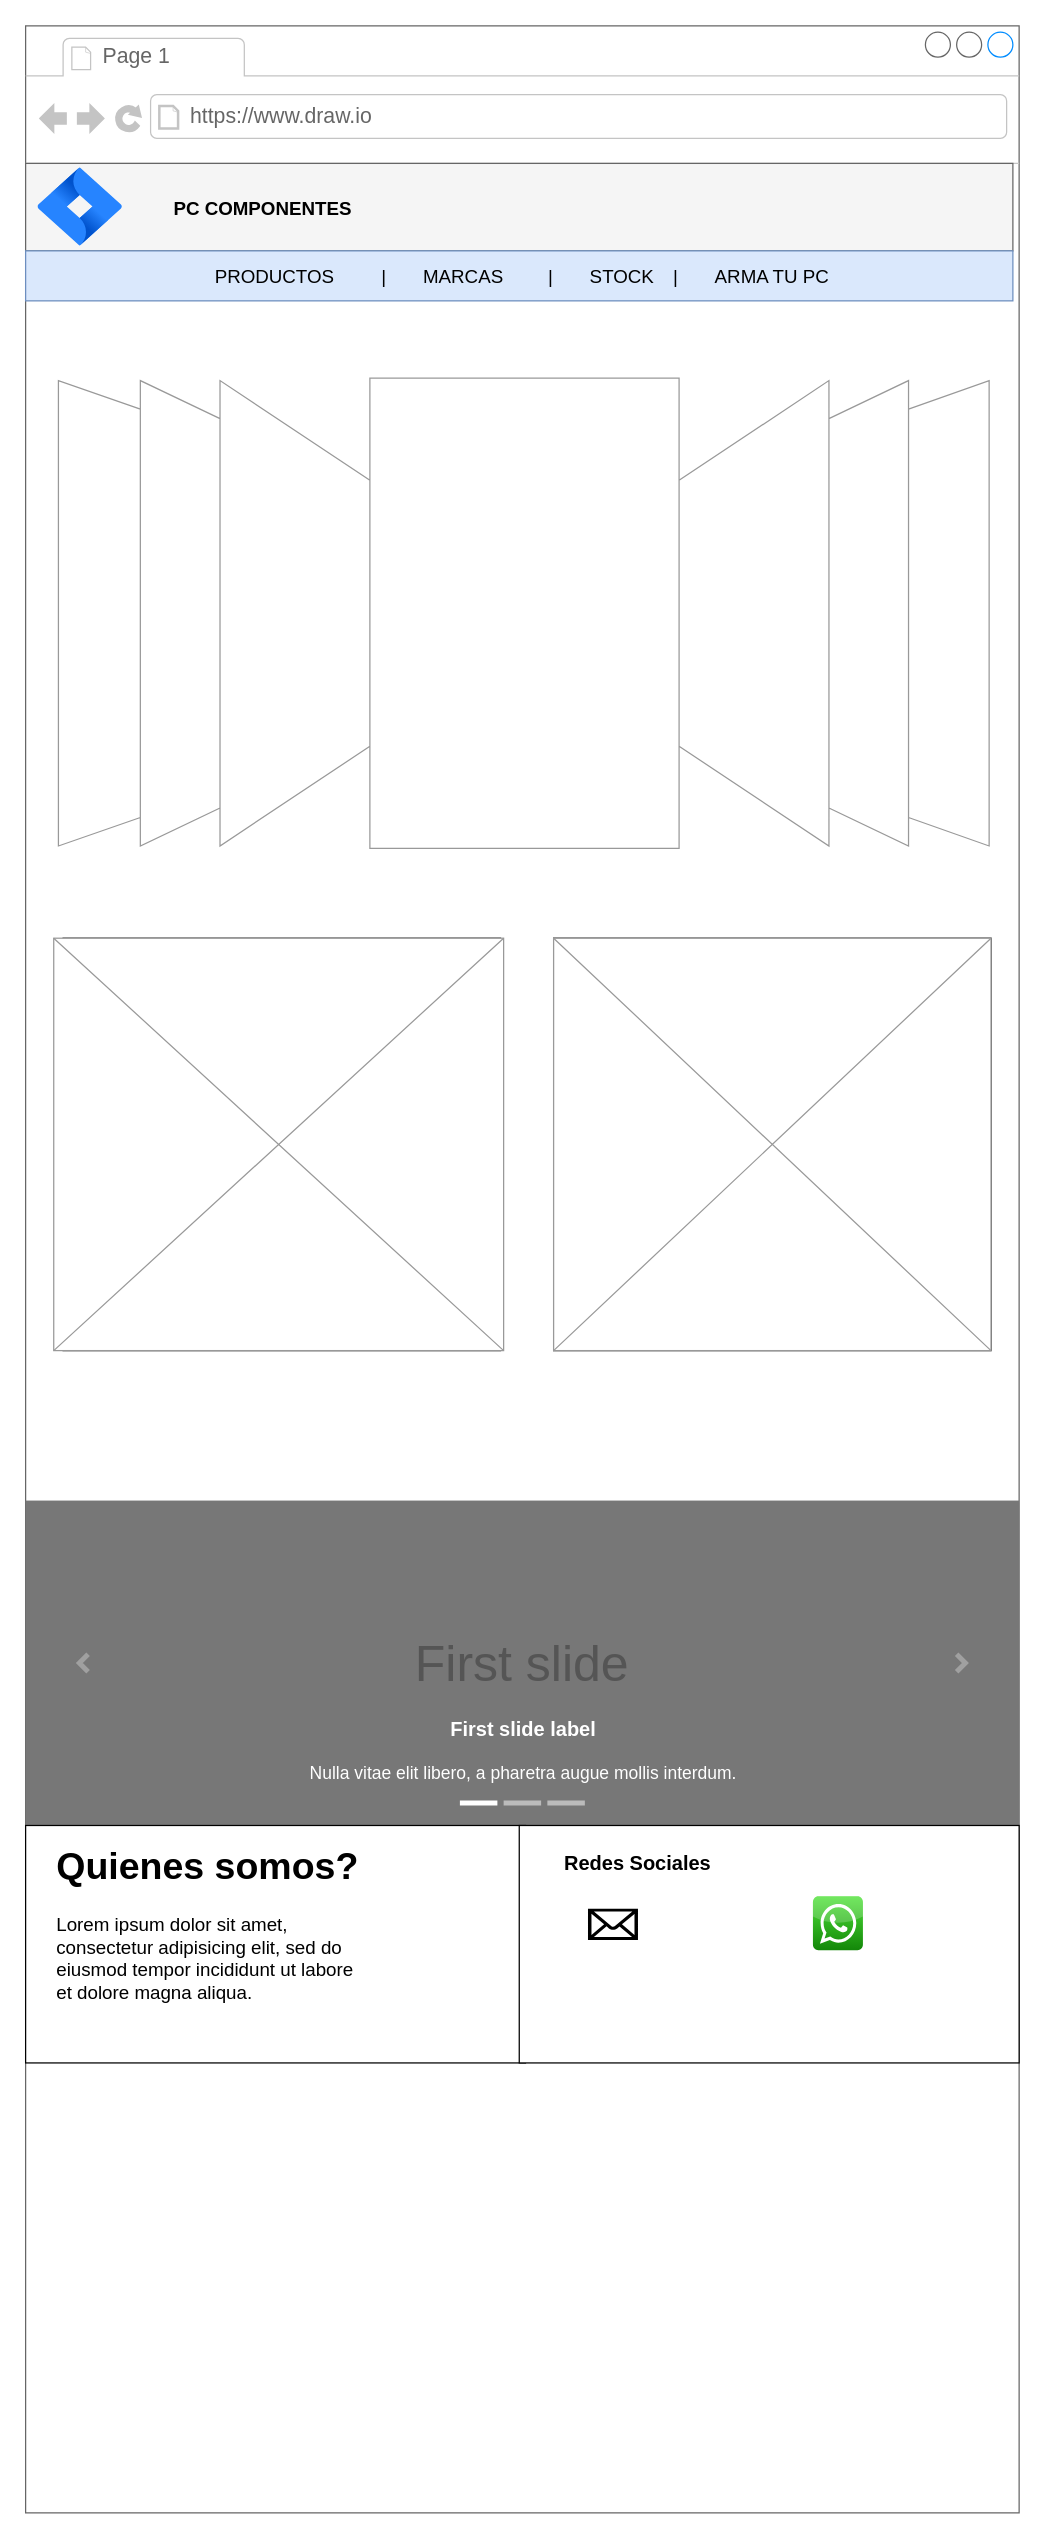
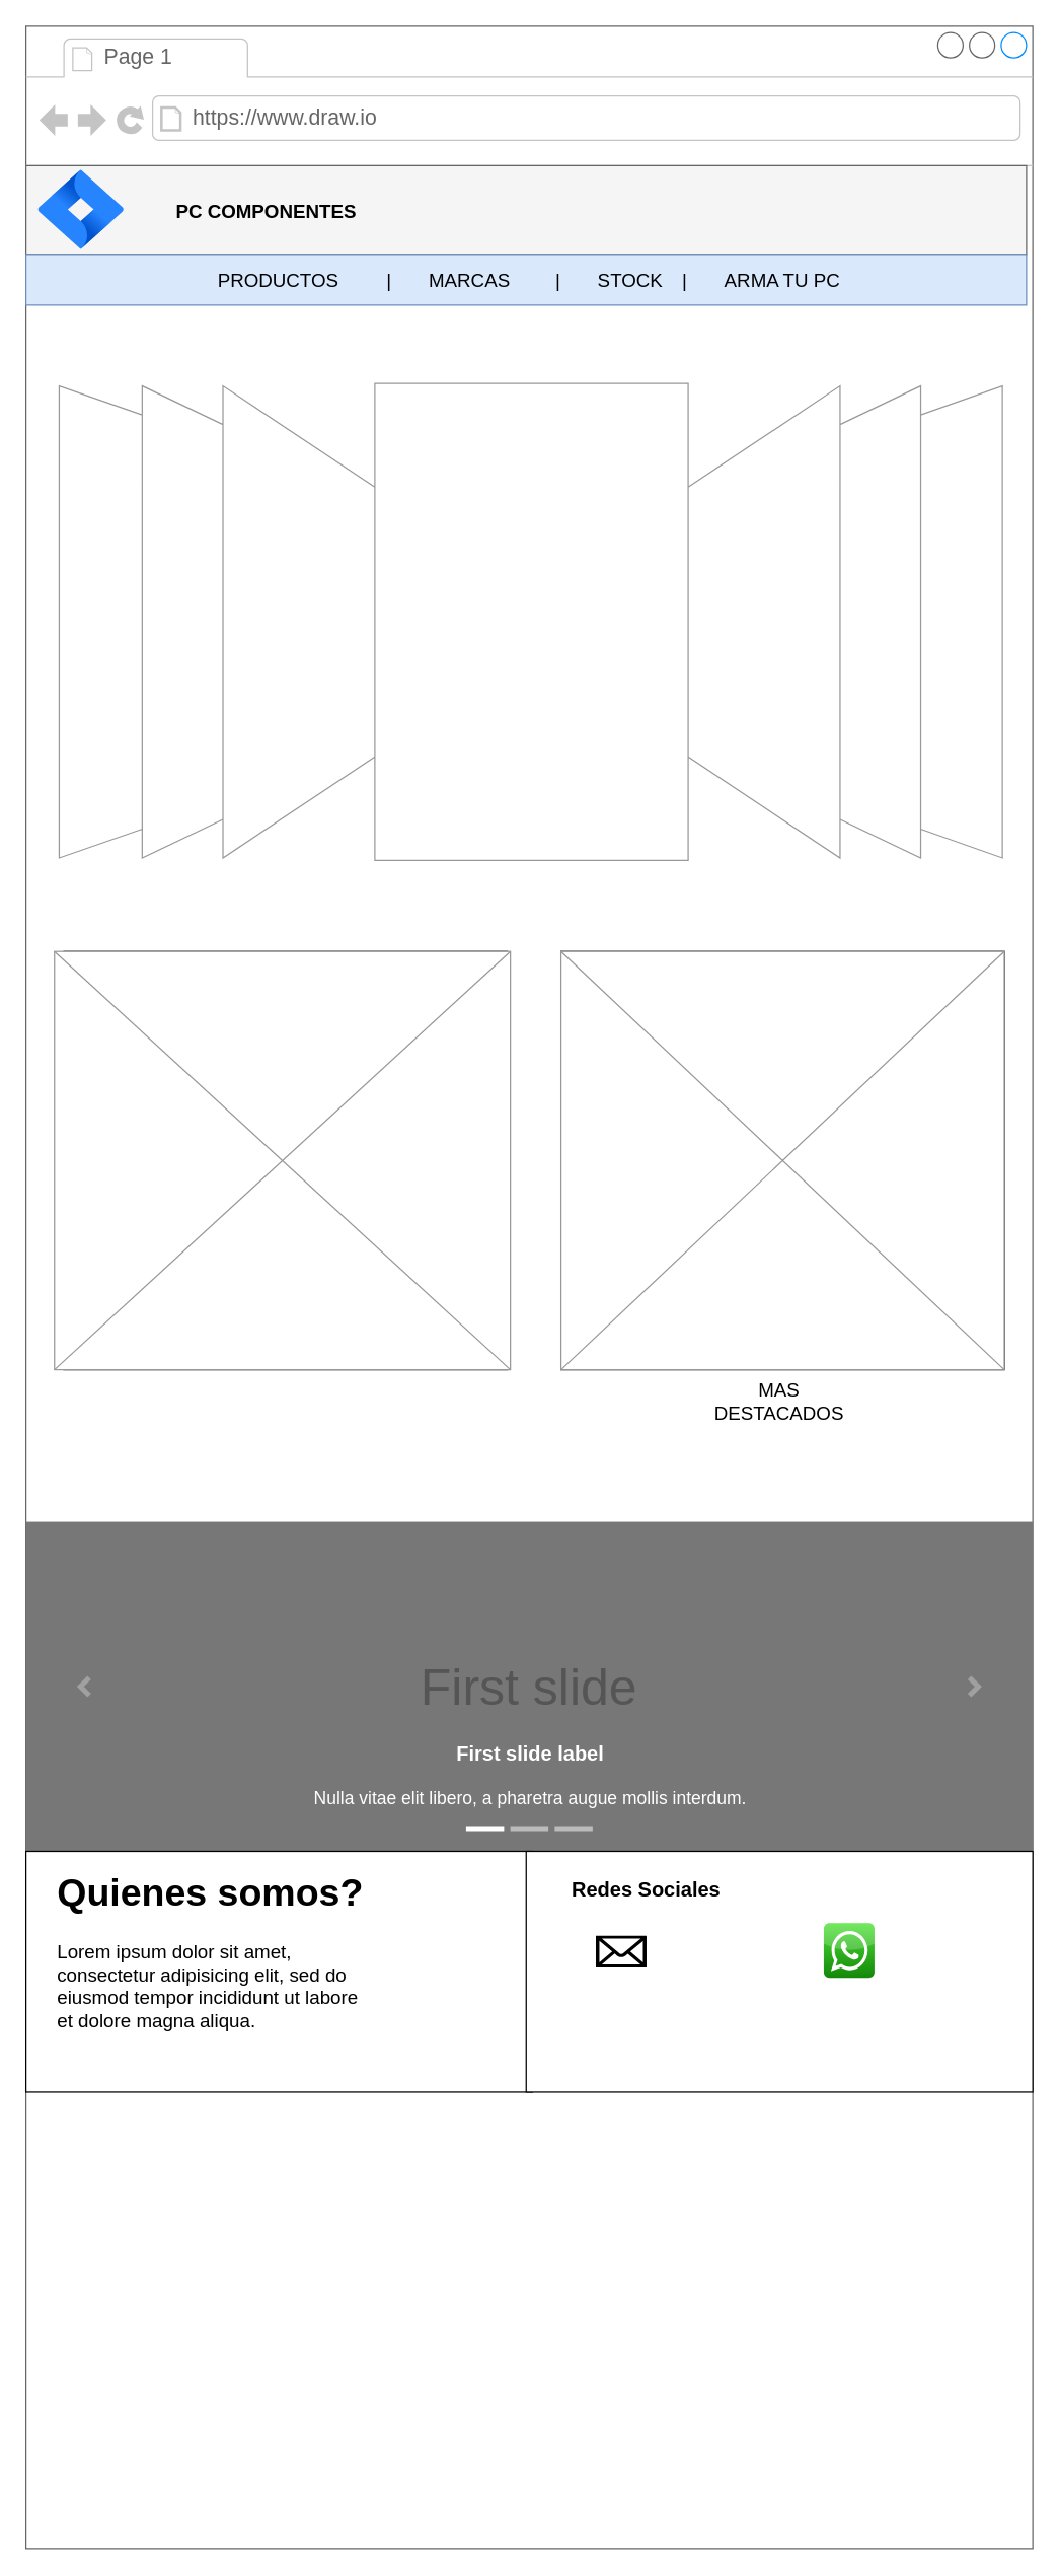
+ <mxCell id="17" value="MAS DESTACADOS" style="text;html=1;strokeColor=none;fillColor=none;align=center;verticalAlign=middle;whiteSpace=wrap;rounded=0;fontSize=15;" vertex="1" parent="2"><mxGeometry x="540" y="1070" width="110" height="30" as="geometry" /></mxCell>
